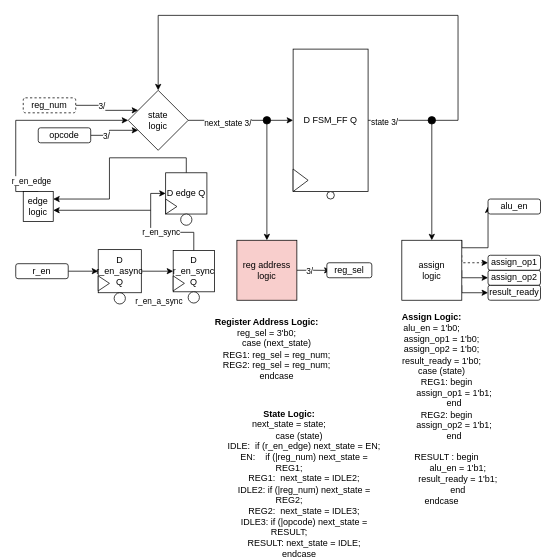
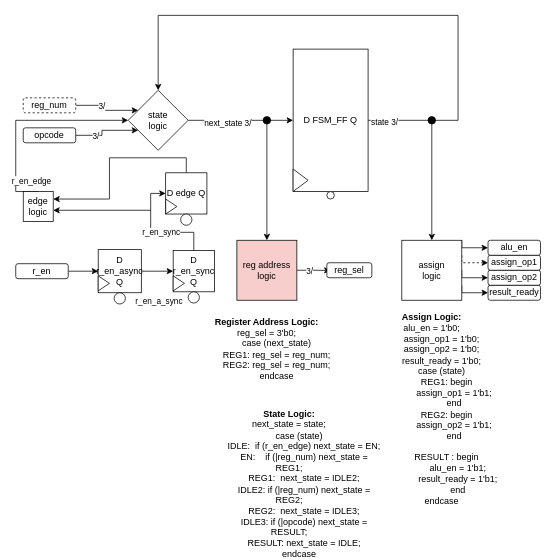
- <mxCell id="31" value="opcode" style="rounded=1;whiteSpace=wrap;html=1;" parent="1" vertex="1"><mxGeometry x="50" y="170" width="70" height="20" as="geometry" /></mxCell>
+ <mxCell id="31" value="opcode" style="rounded=1;whiteSpace=wrap;html=1;" parent="1" vertex="1"><mxGeometry x="30" y="170" width="70" height="20" as="geometry" /></mxCell>
- <mxCell id="20" value="alu_en" style="rounded=1;whiteSpace=wrap;html=1;" parent="1" vertex="1"><mxGeometry x="650" y="265" width="70" height="20" as="geometry" /></mxCell>
+ <mxCell id="20" value="alu_en" style="rounded=1;whiteSpace=wrap;html=1;" parent="1" vertex="1"><mxGeometry x="650" y="320" width="70" height="20" as="geometry" /></mxCell>
